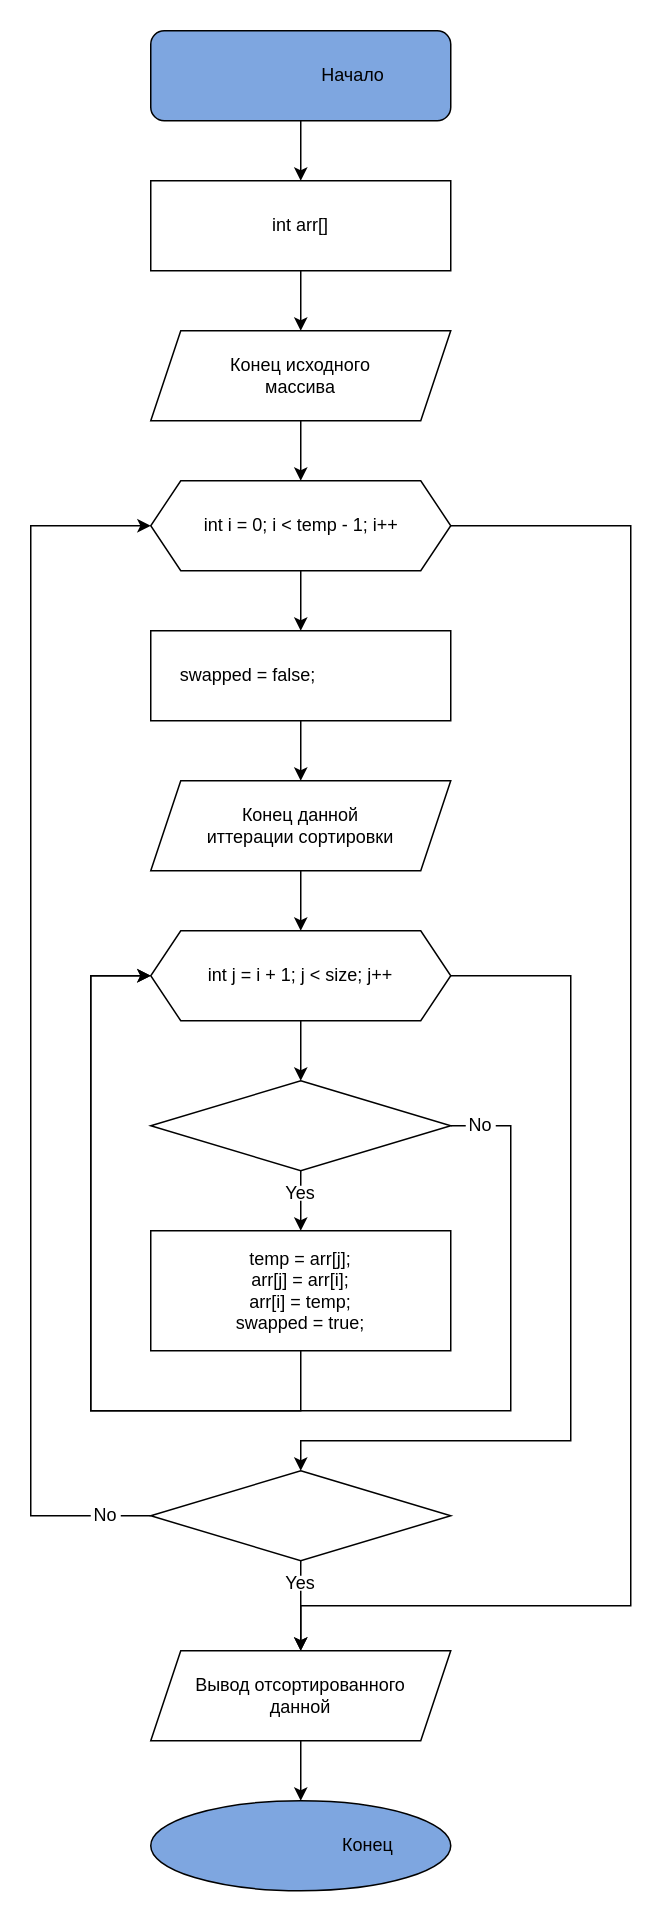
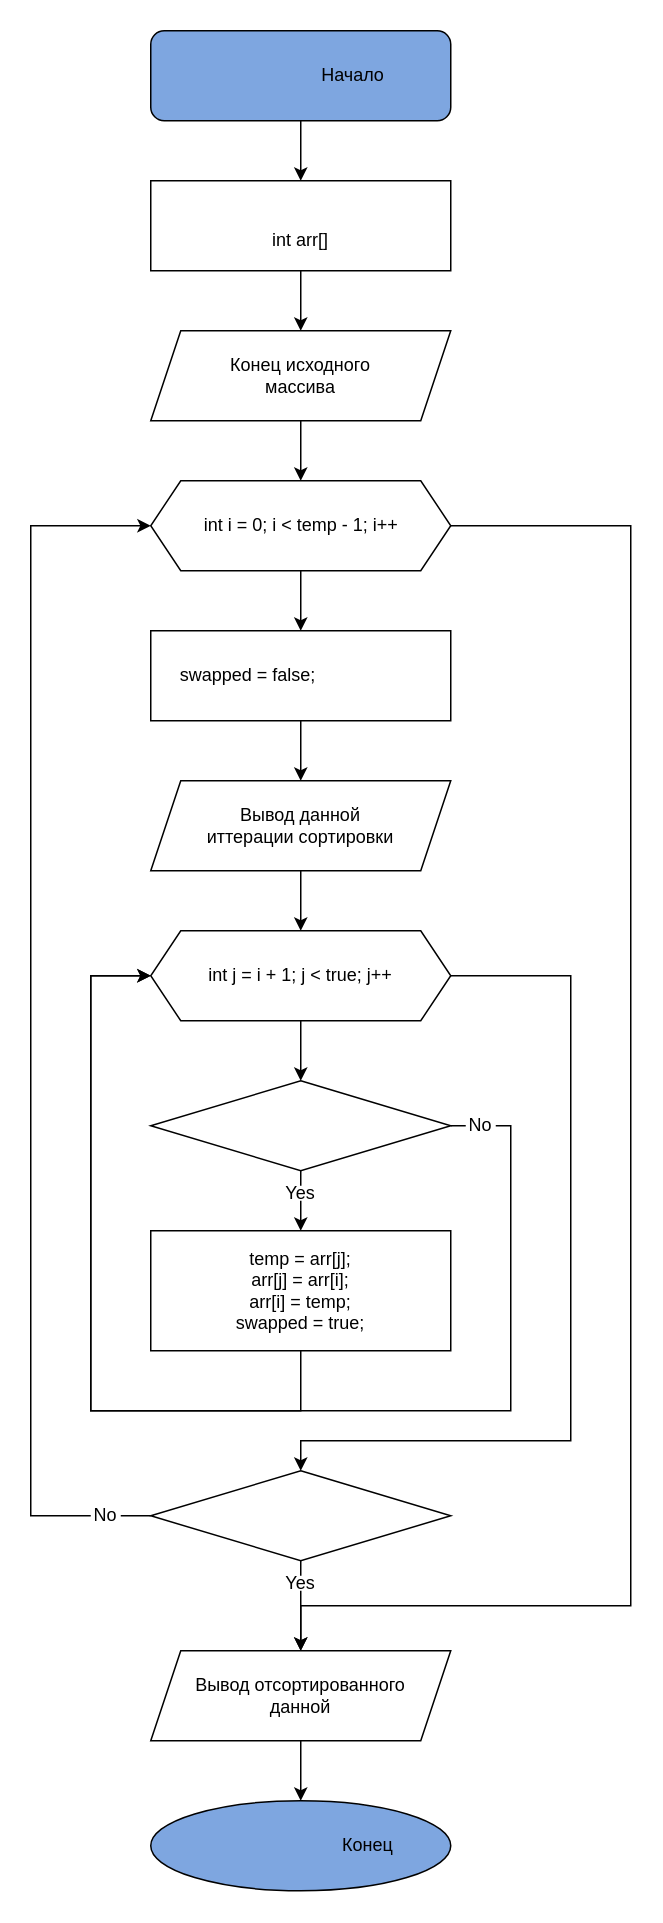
- <mxCell id="7" value="int arr[]" style="text;html=1;strokeColor=none;fillColor=none;align=center;verticalAlign=middle;whiteSpace=wrap;rounded=0;" vertex="1" parent="1"><mxGeometry x="170" y="135" width="60" height="30" as="geometry" /></mxCell>
+ <mxCell id="7" value="int arr[]" style="text;html=1;strokeColor=none;fillColor=none;align=center;verticalAlign=middle;whiteSpace=wrap;rounded=0;" vertex="1" parent="1"><mxGeometry x="170" y="145" width="60" height="30" as="geometry" /></mxCell>
- <mxCell id="20" value="Конец данной иттерации сортировки" style="text;html=1;strokeColor=none;fillColor=none;align=center;verticalAlign=middle;whiteSpace=wrap;rounded=0;" vertex="1" parent="1"><mxGeometry x="130" y="535" width="140" height="30" as="geometry" /></mxCell>
+ <mxCell id="20" value="Вывод данной иттерации сортировки" style="text;html=1;strokeColor=none;fillColor=none;align=center;verticalAlign=middle;whiteSpace=wrap;rounded=0;" vertex="1" parent="1"><mxGeometry x="130" y="535" width="140" height="30" as="geometry" /></mxCell>
- <mxCell id="24" value="int j = i + 1; j &amp;lt; size; j++" style="text;html=1;strokeColor=none;fillColor=none;align=center;verticalAlign=middle;whiteSpace=wrap;rounded=0;" vertex="1" parent="1"><mxGeometry x="135" y="635" width="130" height="30" as="geometry" /></mxCell>
+ <mxCell id="24" value="int j = i + 1; j &amp;lt; true; j++" style="text;html=1;strokeColor=none;fillColor=none;align=center;verticalAlign=middle;whiteSpace=wrap;rounded=0;" vertex="1" parent="1"><mxGeometry x="135" y="635" width="130" height="30" as="geometry" /></mxCell>
